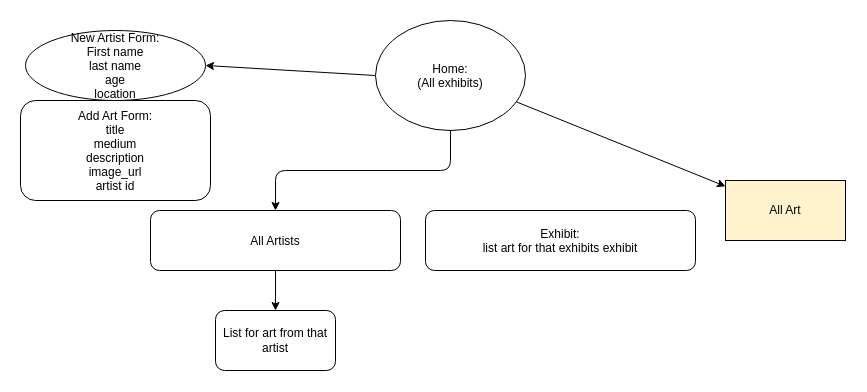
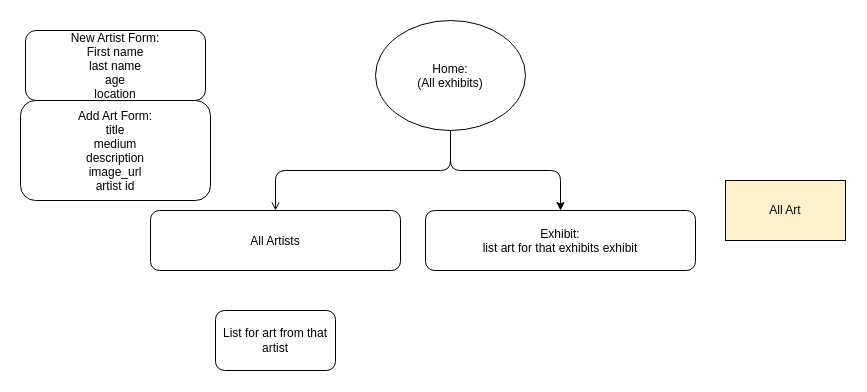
- <mxCell id="10" value="New Artist Form:&#10;First name&#10;last name&#10;age&#10;location" style="ellipse;" parent="1" vertex="1"><mxGeometry x="25" y="30" width="180" height="70" as="geometry" /></mxCell>
+ <mxCell id="10" value="New Artist Form:&#10;First name&#10;last name&#10;age&#10;location" style="rounded=1;" parent="1" vertex="1"><mxGeometry x="25" y="30" width="180" height="70" as="geometry" /></mxCell>
- <mxCell id="2" style="edgeStyle=none;html=1;exitX=0;exitY=0.5;exitDx=0;exitDy=0;entryX=1;entryY=0.5;entryDx=0;entryDy=0;" edge="1" parent="1" source="4" target="10"><mxGeometry relative="1" as="geometry" /></mxCell>
- <mxCell id="3" value="" style="edgeStyle=none;html=1;" edge="1" parent="1" source="4" target="13"><mxGeometry relative="1" as="geometry" /></mxCell>
+ <mxCell id="9" value="" style="edgeStyle=elbowEdgeStyle;elbow=vertical;" parent="1" source="4" target="8" edge="1"><mxGeometry relative="1" as="geometry" /></mxCell>
- <mxCell id="7" value="" style="edgeStyle=elbowEdgeStyle;elbow=vertical;" parent="1" source="4" target="6" edge="1"><mxGeometry relative="1" as="geometry" /></mxCell>
+ <mxCell id="7" value="" style="edgeStyle=elbowEdgeStyle;elbow=vertical;endArrow=open;" parent="1" source="4" target="6" edge="1"><mxGeometry relative="1" as="geometry" /></mxCell>
- <mxCell id="5" value="" style="edgeStyle=none;html=1;" edge="1" parent="1" source="6" target="12"><mxGeometry relative="1" as="geometry" /></mxCell>
